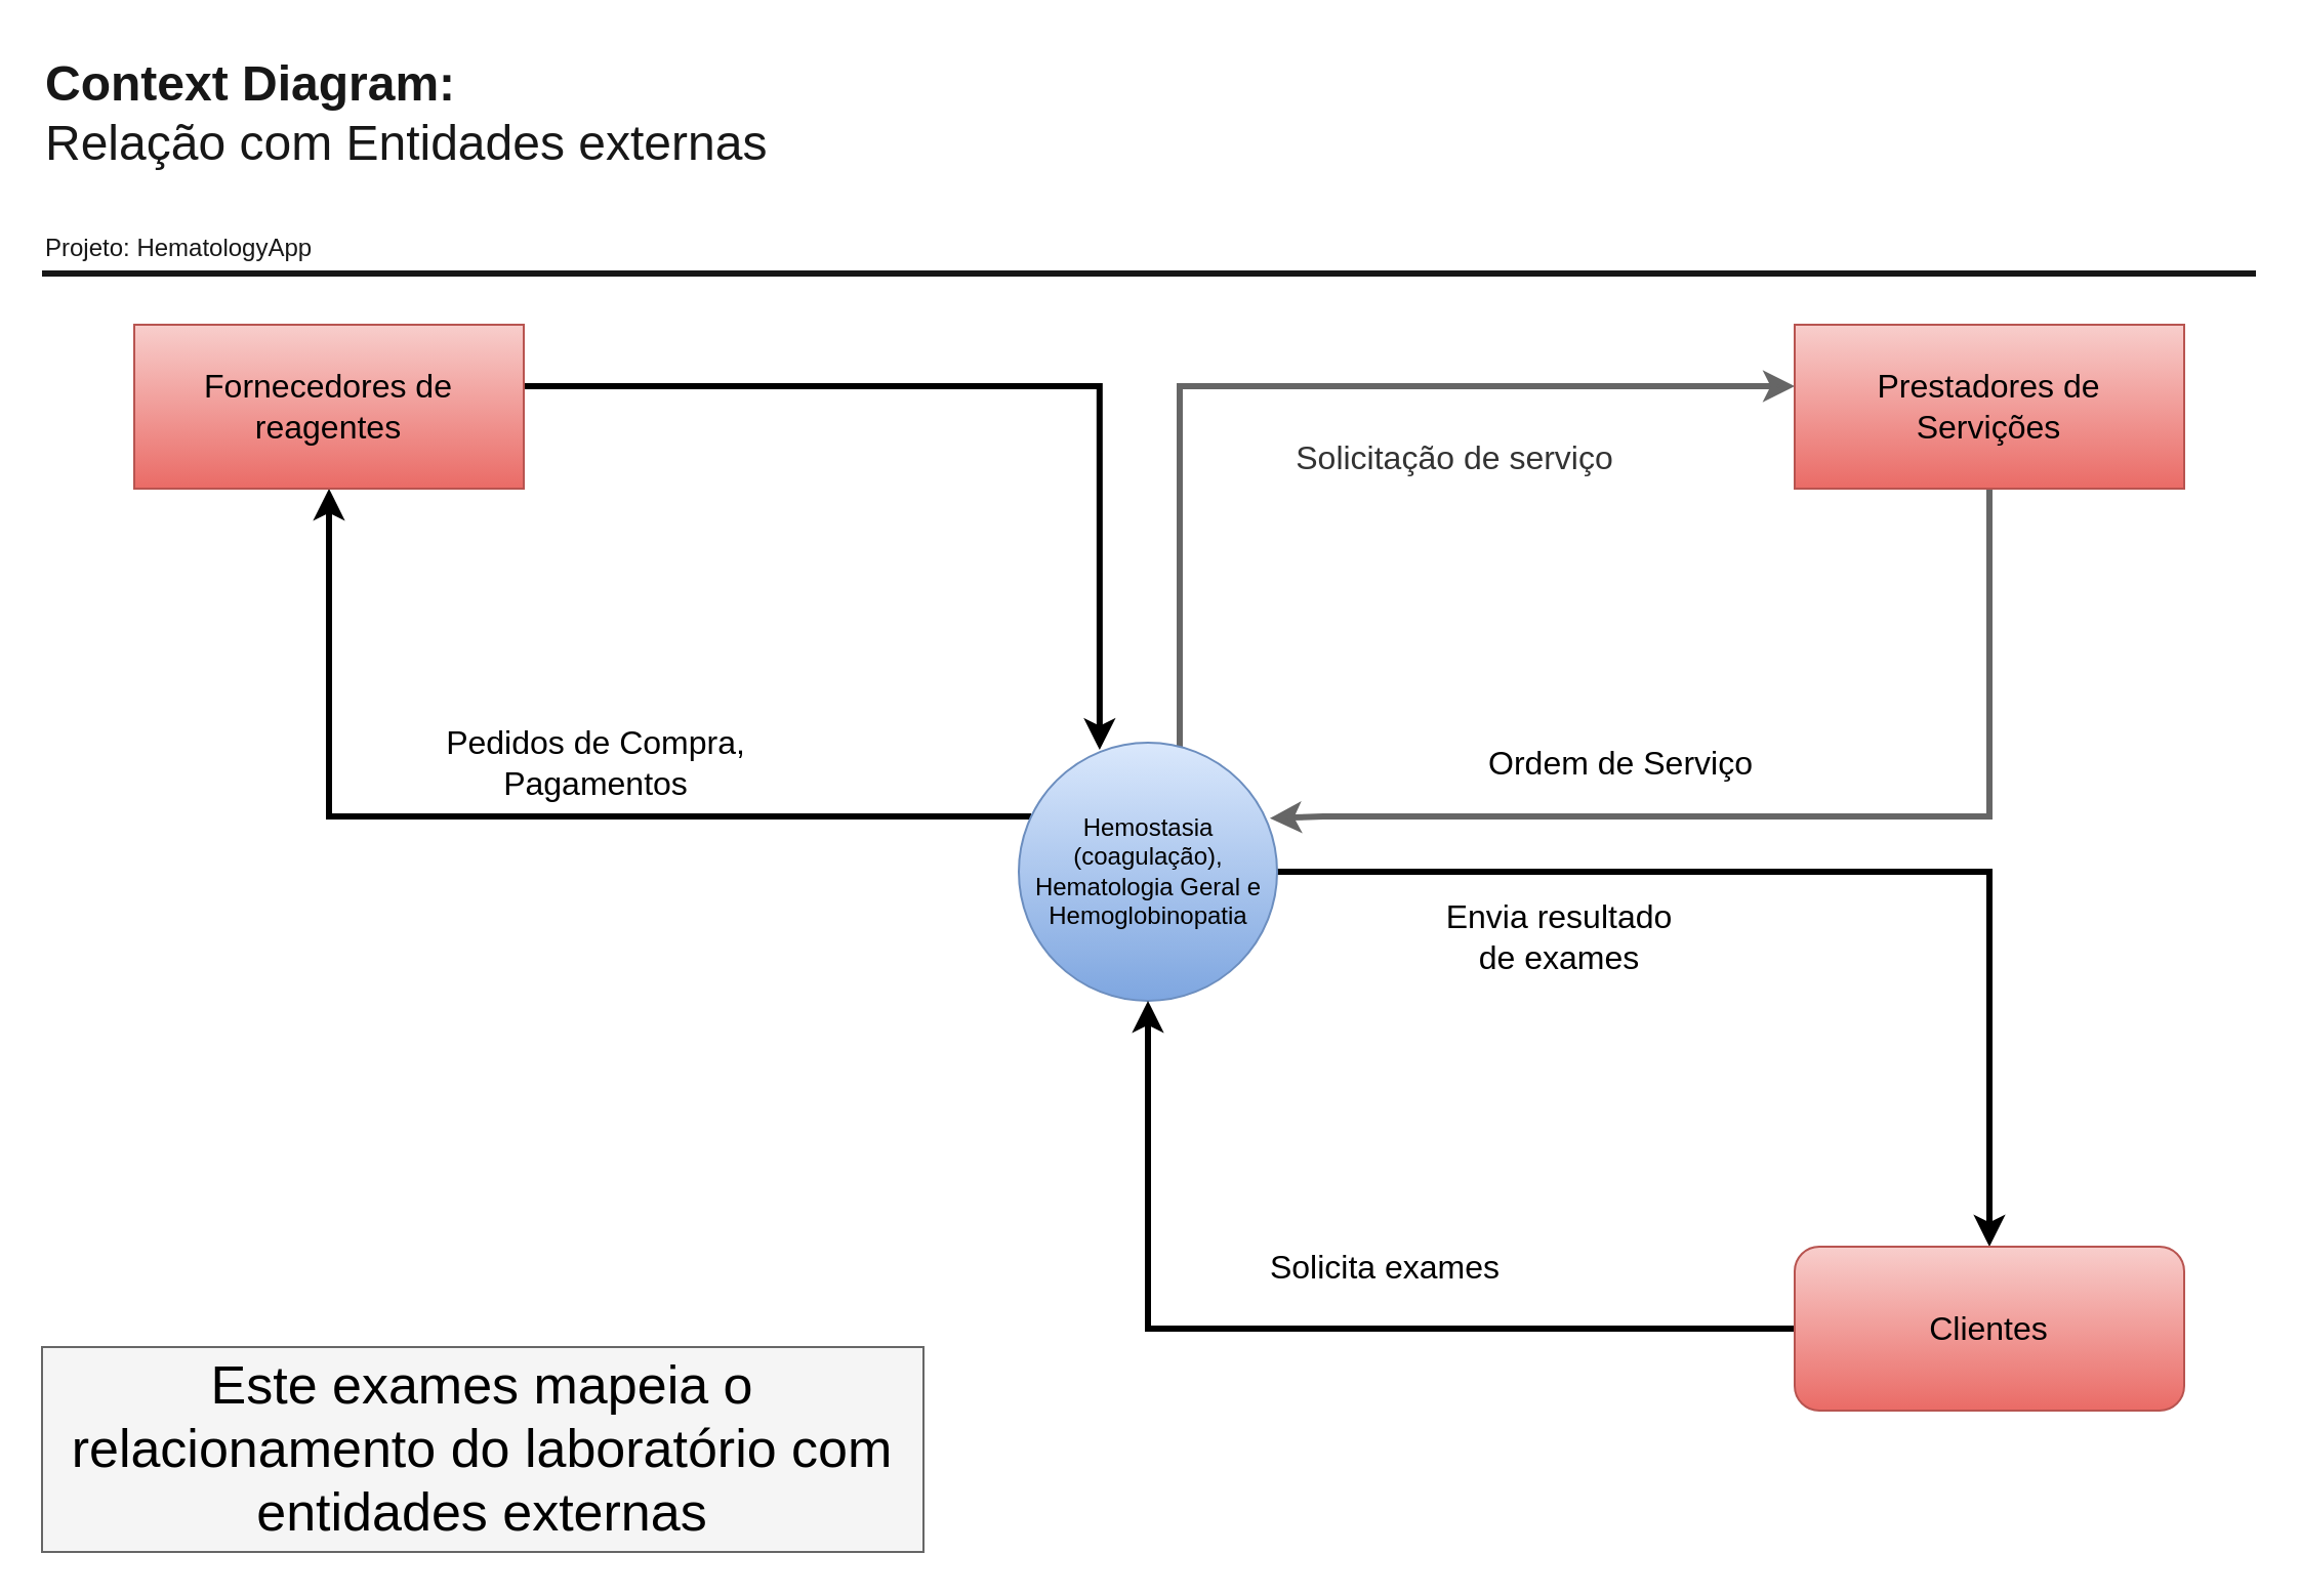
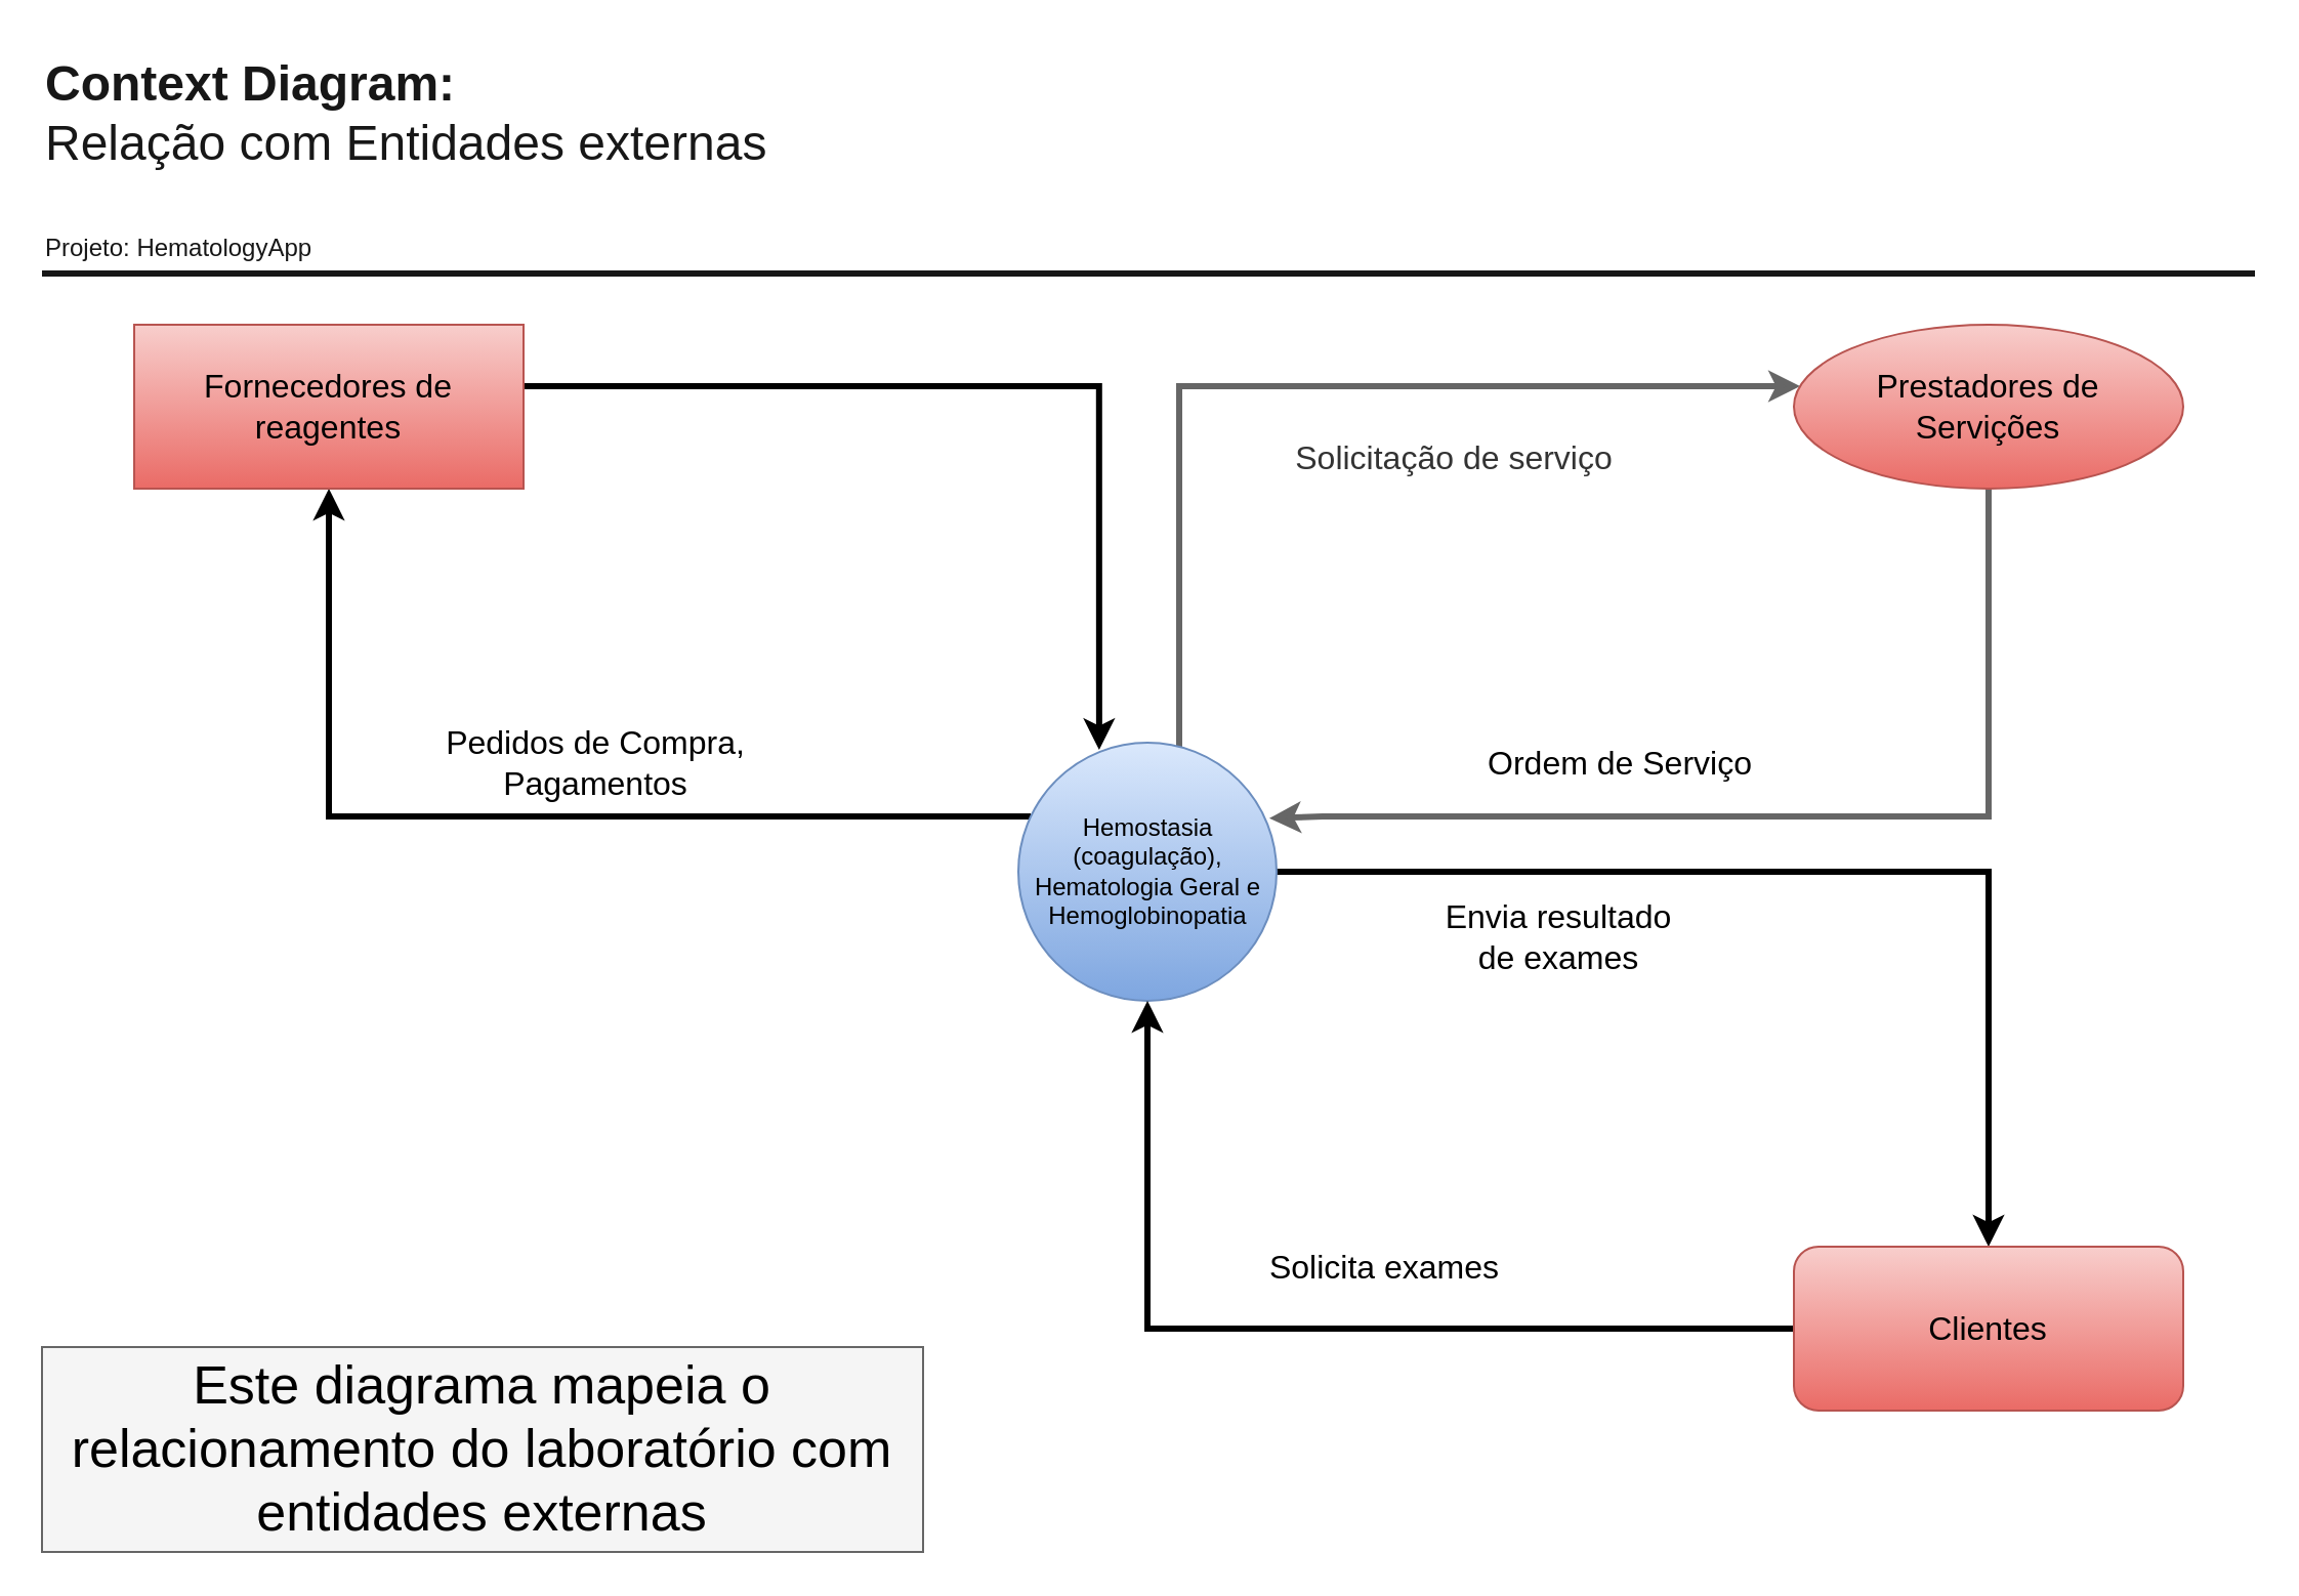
- <mxCell id="10" value="Prestadores de &lt;br&gt;Servições" style="rounded=0;whiteSpace=wrap;html=1;fontSize=16;fillColor=#f8cecc;strokeColor=#b85450;gradientColor=#ea6b66;" vertex="1" parent="1"><mxGeometry x="875" y="158" width="190" height="80" as="geometry" /></mxCell>
+ <mxCell id="10" value="Prestadores de &lt;br&gt;Servições" style="ellipse;whiteSpace=wrap;html=1;fontSize=16;fillColor=#f8cecc;strokeColor=#b85450;gradientColor=#ea6b66;" vertex="1" parent="1"><mxGeometry x="875" y="158" width="190" height="80" as="geometry" /></mxCell>
- <mxCell id="13" value="&lt;font color=&quot;#000000&quot;&gt;Este exames mapeia o relacionamento do laboratório com entidades externas&lt;/font&gt;" style="text;html=1;strokeColor=#666666;fillColor=#f5f5f5;align=center;verticalAlign=middle;whiteSpace=wrap;rounded=0;fontSize=26;fontColor=#333333;" vertex="1" parent="1"><mxGeometry x="20" y="657" width="430" height="100" as="geometry" /></mxCell>
+ <mxCell id="13" value="&lt;font color=&quot;#000000&quot;&gt;Este diagrama mapeia o relacionamento do laboratório com entidades externas&lt;/font&gt;" style="text;html=1;strokeColor=#666666;fillColor=#f5f5f5;align=center;verticalAlign=middle;whiteSpace=wrap;rounded=0;fontSize=26;fontColor=#333333;" vertex="1" parent="1"><mxGeometry x="20" y="657" width="430" height="100" as="geometry" /></mxCell>
